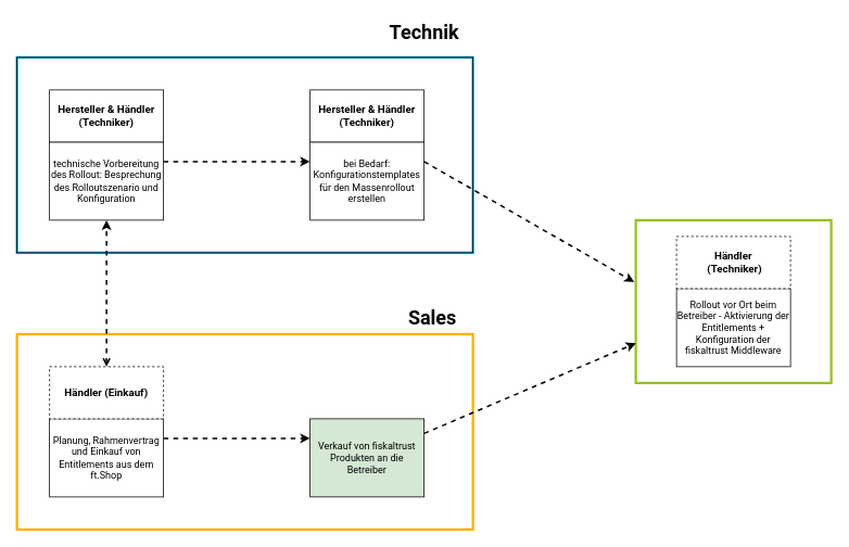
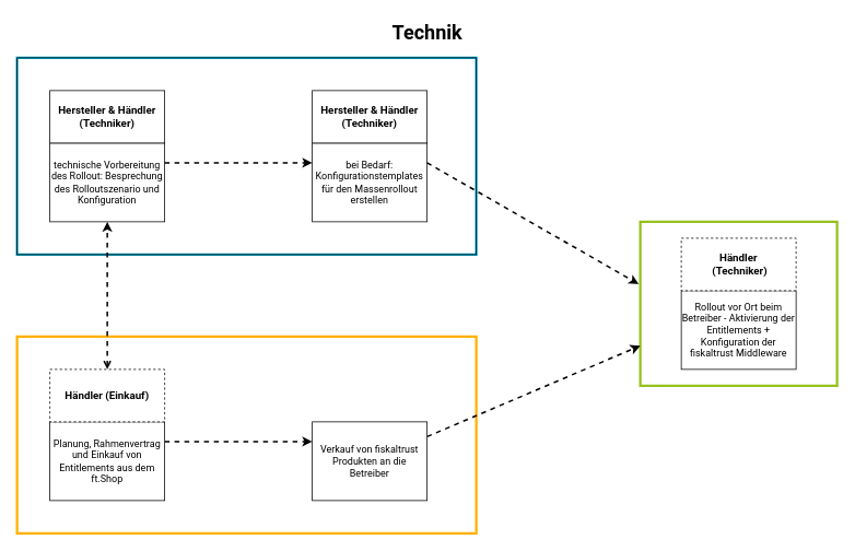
- <mxCell id="12" value="&lt;font face=&quot;Roboto&quot; data-font-src=&quot;https://fonts.googleapis.com/css?family=Roboto&quot;&gt;Sales&lt;/font&gt;" style="text;strokeColor=none;fillColor=none;html=1;fontSize=24;fontStyle=1;verticalAlign=middle;align=center;" parent="1" vertex="1"><mxGeometry x="480" y="370" width="100" height="40" as="geometry" /></mxCell>
- <mxCell id="20" value="&lt;span style=&quot;font-family: &amp;#34;roboto&amp;#34;&quot;&gt;Verkauf von fiskaltrust Produkten an die Betreiber&lt;/span&gt;" style="rounded=0;whiteSpace=wrap;html=1;fillColor=#d5e8d4;" parent="19" vertex="1"><mxGeometry y="64" width="140" height="96" as="geometry" /></mxCell>
+ <mxCell id="20" value="&lt;span style=&quot;font-family: &amp;#34;roboto&amp;#34;&quot;&gt;Verkauf von fiskaltrust Produkten an die Betreiber&lt;/span&gt;" style="rounded=0;whiteSpace=wrap;html=1;" parent="19" vertex="1"><mxGeometry y="64" width="140" height="96" as="geometry" /></mxCell>
